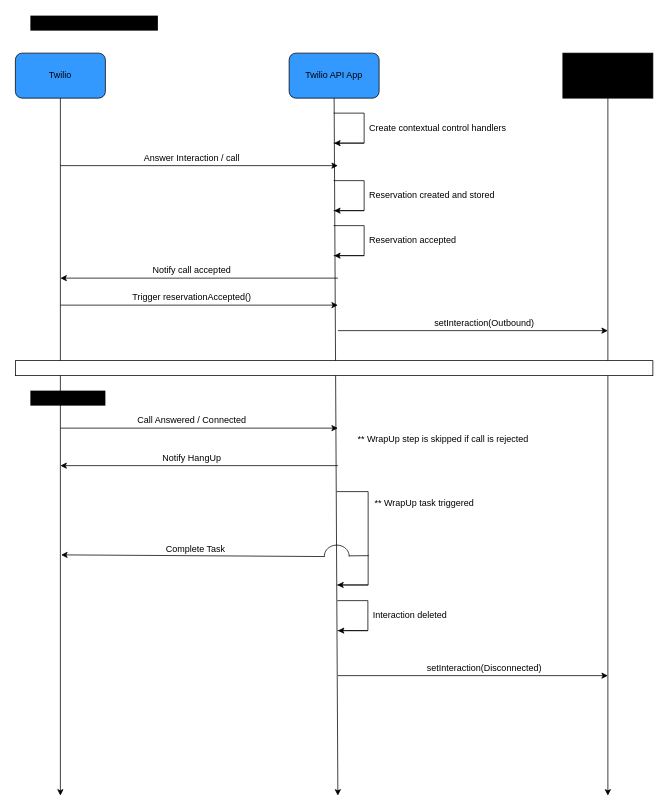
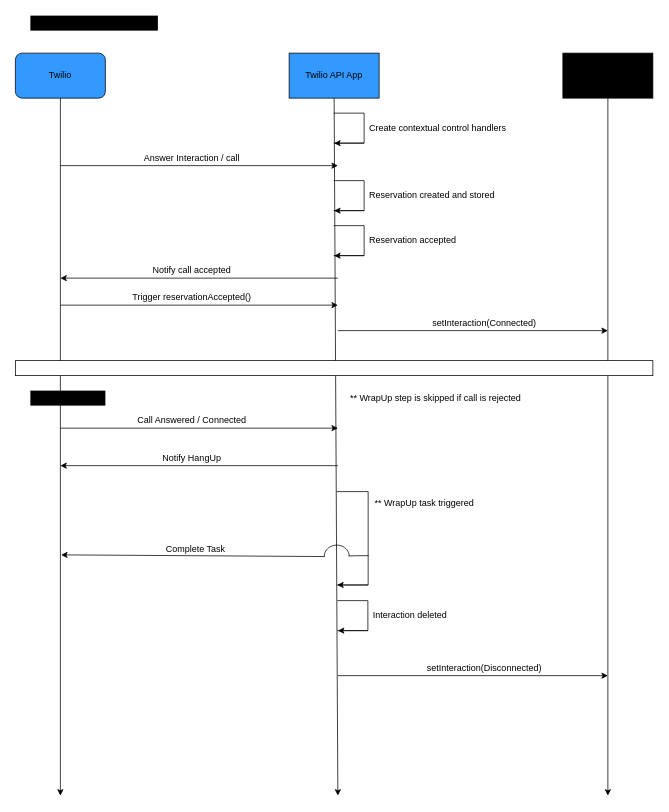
- <mxCell id="3" value="Twilio API App" style="whiteSpace=wrap;html=1;fillColor=#3399FF;rounded=1;" parent="1" vertex="1"><mxGeometry x="385" y="70" width="120" height="60" as="geometry" /></mxCell>
+ <mxCell id="3" value="Twilio API App" style="whiteSpace=wrap;html=1;fillColor=#3399FF;" parent="1" vertex="1"><mxGeometry x="385" y="70" width="120" height="60" as="geometry" /></mxCell>
- <mxCell id="27" value="setInteraction(Outbound)" style="text;html=1;align=center;verticalAlign=middle;resizable=0;points=[];autosize=1;strokeColor=none;" parent="1" vertex="1"><mxGeometry x="570" y="420" width="150" height="20" as="geometry" /></mxCell>
+ <mxCell id="27" value="setInteraction(Connected)" style="text;html=1;align=center;verticalAlign=middle;resizable=0;points=[];autosize=1;strokeColor=none;" parent="1" vertex="1"><mxGeometry x="570" y="420" width="150" height="20" as="geometry" /></mxCell>
- <mxCell id="46" value="** WrapUp step is skipped if call is rejected" style="text;html=1;align=center;verticalAlign=middle;resizable=0;points=[];autosize=1;strokeColor=none;" parent="1" vertex="1"><mxGeometry x="470" y="575" width="240" height="20" as="geometry" /></mxCell>
+ <mxCell id="46" value="** WrapUp step is skipped if call is rejected" style="text;html=1;align=center;verticalAlign=middle;resizable=0;points=[];autosize=1;strokeColor=none;" parent="1" vertex="1"><mxGeometry x="460" y="520" width="240" height="20" as="geometry" /></mxCell>
